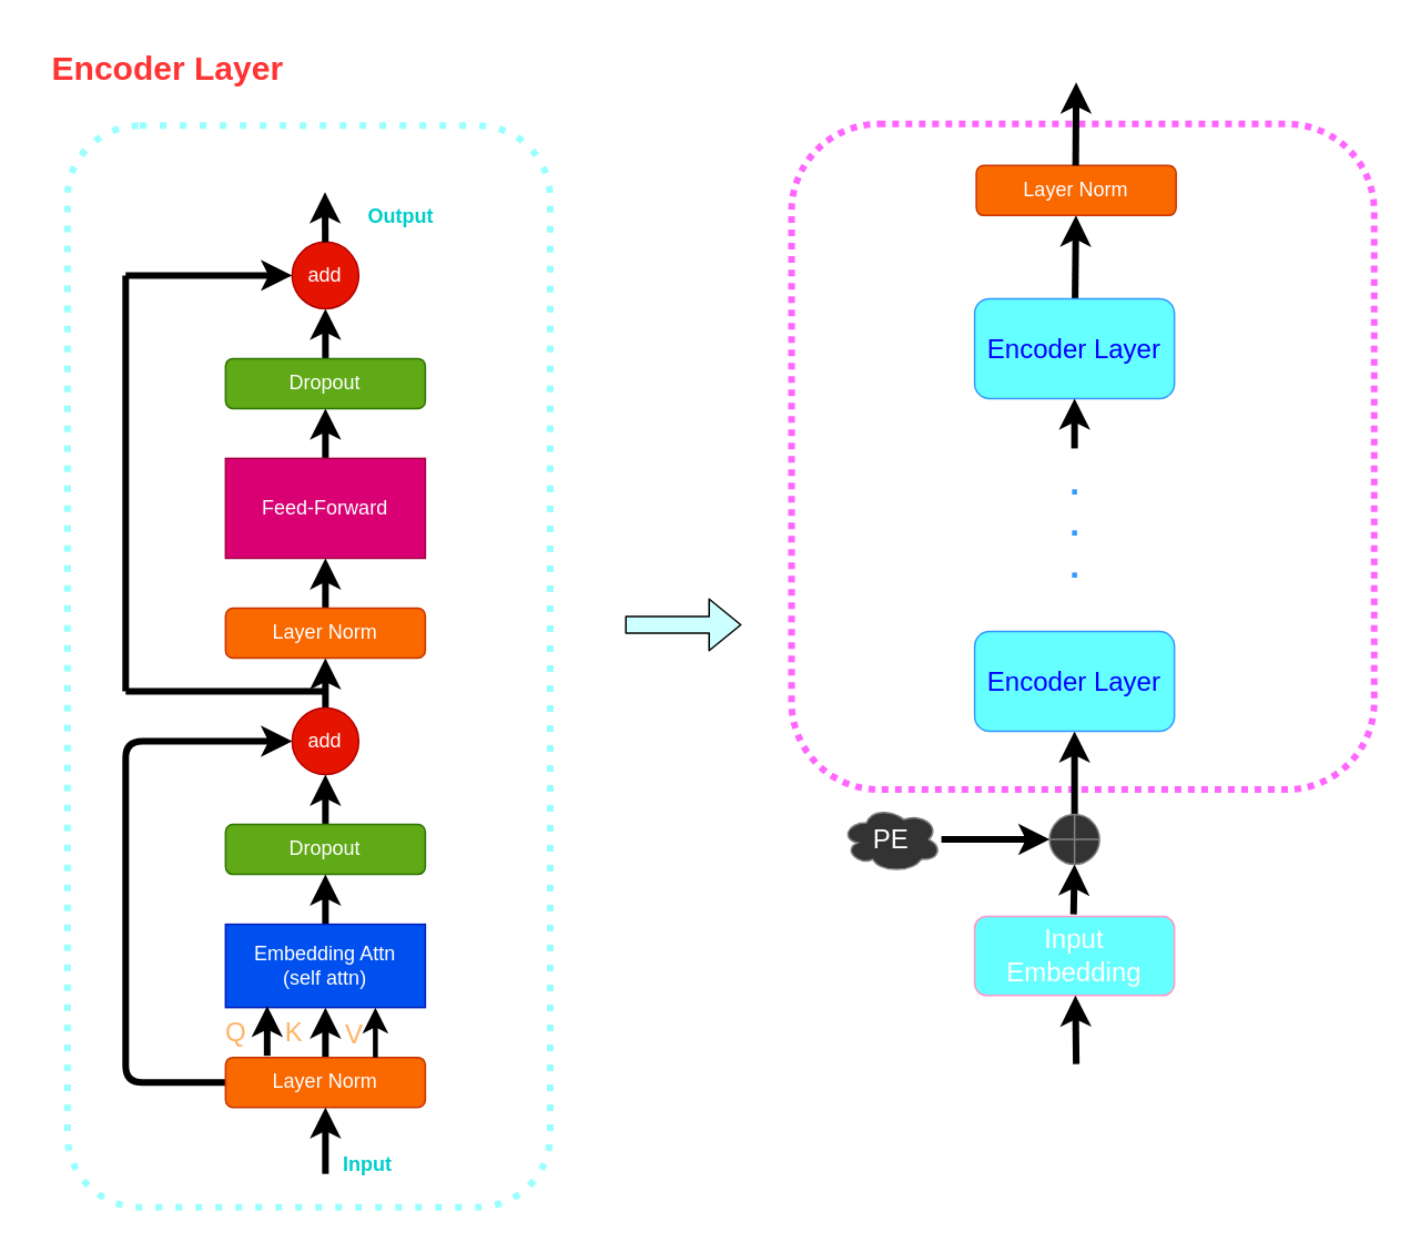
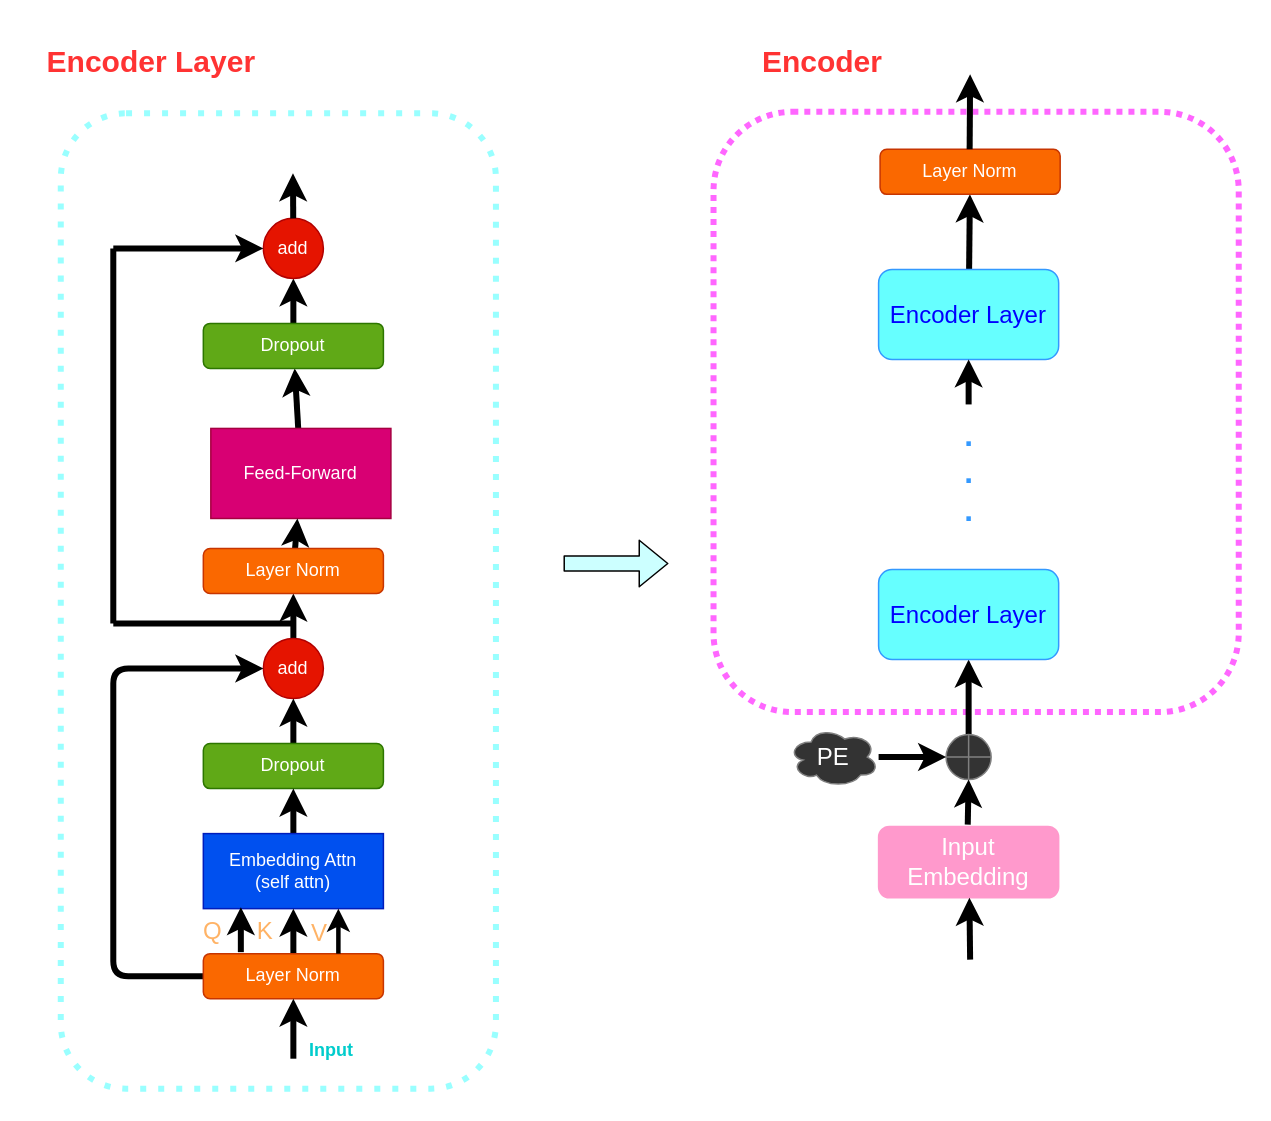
+ <mxCell id="44" value="&lt;b&gt;&lt;font color=&quot;#ff3333&quot; style=&quot;font-size: 20px;&quot;&gt;Encoder&amp;nbsp;&lt;/font&gt;&lt;/b&gt;" style="text;html=1;align=center;verticalAlign=middle;resizable=0;points=[];autosize=1;strokeColor=none;fillColor=none;fontColor=#00CCCC;strokeWidth=0;" parent="1" vertex="1"><mxGeometry x="495" y="20" width="110" height="40" as="geometry" /></mxCell>
- <mxCell id="28" value="&lt;font color=&quot;#00cccc&quot;&gt;&lt;b&gt;Output&lt;/b&gt;&lt;/font&gt;" style="text;html=1;align=center;verticalAlign=middle;resizable=0;points=[];autosize=1;strokeColor=none;fillColor=none;fontColor=#FFFFFF;" parent="1" vertex="1"><mxGeometry x="210" y="115" width="60" height="30" as="geometry" /></mxCell>
- <mxCell id="14" value="Feed-Forward" style="rounded=0;whiteSpace=wrap;html=1;fontColor=#ffffff;fillColor=#d80073;strokeColor=#A50040;" parent="1" vertex="1"><mxGeometry x="135" y="275" width="120" height="60" as="geometry" /></mxCell>
+ <mxCell id="14" value="Feed-Forward" style="rounded=0;whiteSpace=wrap;html=1;fontColor=#ffffff;fillColor=#d80073;strokeColor=#A50040;" parent="1" vertex="1"><mxGeometry x="140" y="285" width="120" height="60" as="geometry" /></mxCell>
- <mxCell id="33" value="PE" style="ellipse;shape=cloud;whiteSpace=wrap;html=1;labelBackgroundColor=none;fillStyle=auto;strokeColor=#808080;strokeWidth=1;fontSize=16;fontColor=#FFFFFF;fillColor=#333333;gradientColor=none;" parent="1" vertex="1"><mxGeometry x="505" y="484" width="60" height="40" as="geometry" /></mxCell>
+ <mxCell id="33" value="PE" style="ellipse;shape=cloud;whiteSpace=wrap;html=1;labelBackgroundColor=none;fillStyle=auto;strokeColor=#808080;strokeWidth=1;fontSize=16;fontColor=#FFFFFF;fillColor=#333333;gradientColor=none;" parent="1" vertex="1"><mxGeometry x="525" y="484" width="60" height="40" as="geometry" /></mxCell>
- <mxCell id="34" value="&lt;font color=&quot;#ffffff&quot;&gt;Input Embedding&lt;/font&gt;" style="rounded=1;whiteSpace=wrap;html=1;labelBackgroundColor=none;strokeColor=#FF99CC;strokeWidth=1;fontSize=16;fontColor=#FF3333;fillColor=#66ffff;fillStyle=auto;" parent="1" vertex="1"><mxGeometry x="585" y="550.25" width="120" height="47.5" as="geometry" /></mxCell>
+ <mxCell id="34" value="&lt;font color=&quot;#ffffff&quot;&gt;Input Embedding&lt;/font&gt;" style="rounded=1;whiteSpace=wrap;html=1;labelBackgroundColor=none;strokeColor=#FF99CC;strokeWidth=1;fontSize=16;fontColor=#FF3333;fillColor=#FF99CC;fillStyle=auto;" parent="1" vertex="1"><mxGeometry x="585" y="550.25" width="120" height="47.5" as="geometry" /></mxCell>
